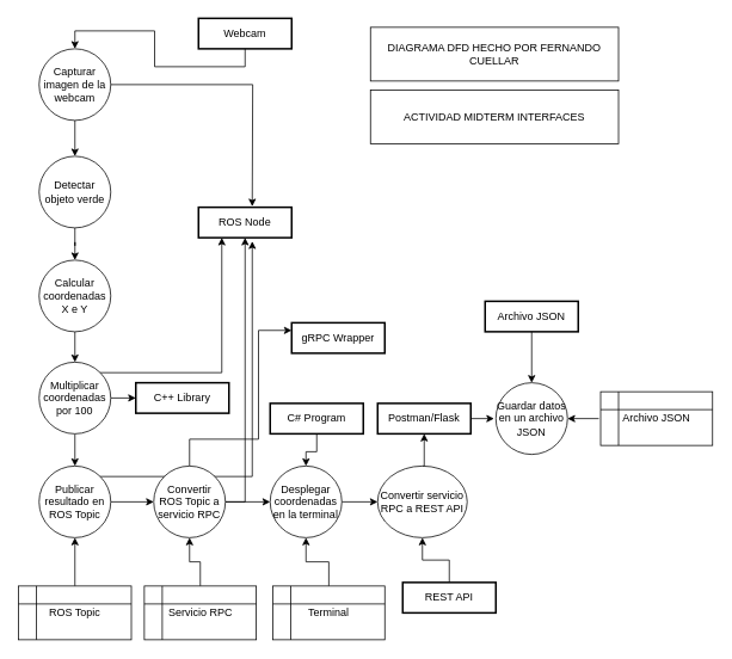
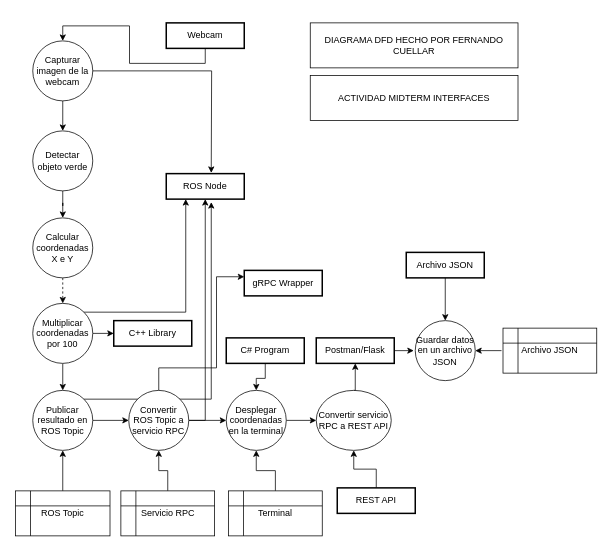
- <mxCell id="6" value="Webcam" style="whiteSpace=wrap;strokeWidth=2;" parent="1" vertex="1"><mxGeometry x="221" y="20" width="104" height="34" as="geometry" /></mxCell>
+ <mxCell id="6" value="Webcam" style="whiteSpace=wrap;strokeWidth=2;" parent="1" vertex="1"><mxGeometry x="221" y="30" width="104" height="34" as="geometry" /></mxCell>
- <mxCell id="20" style="edgeStyle=orthogonalEdgeStyle;rounded=0;orthogonalLoop=1;jettySize=auto;html=1;exitX=0.5;exitY=1;exitDx=0;exitDy=0;entryX=0.5;entryY=0;entryDx=0;entryDy=0;" parent="1" source="21" target="25" edge="1"><mxGeometry relative="1" as="geometry" /></mxCell>
+ <mxCell id="20" style="edgeStyle=orthogonalEdgeStyle;rounded=0;orthogonalLoop=1;jettySize=auto;html=1;exitX=0.5;exitY=1;exitDx=0;exitDy=0;entryX=0.5;entryY=0;entryDx=0;entryDy=0;dashed=1;" parent="1" source="21" target="25" edge="1"><mxGeometry relative="1" as="geometry" /></mxCell>
